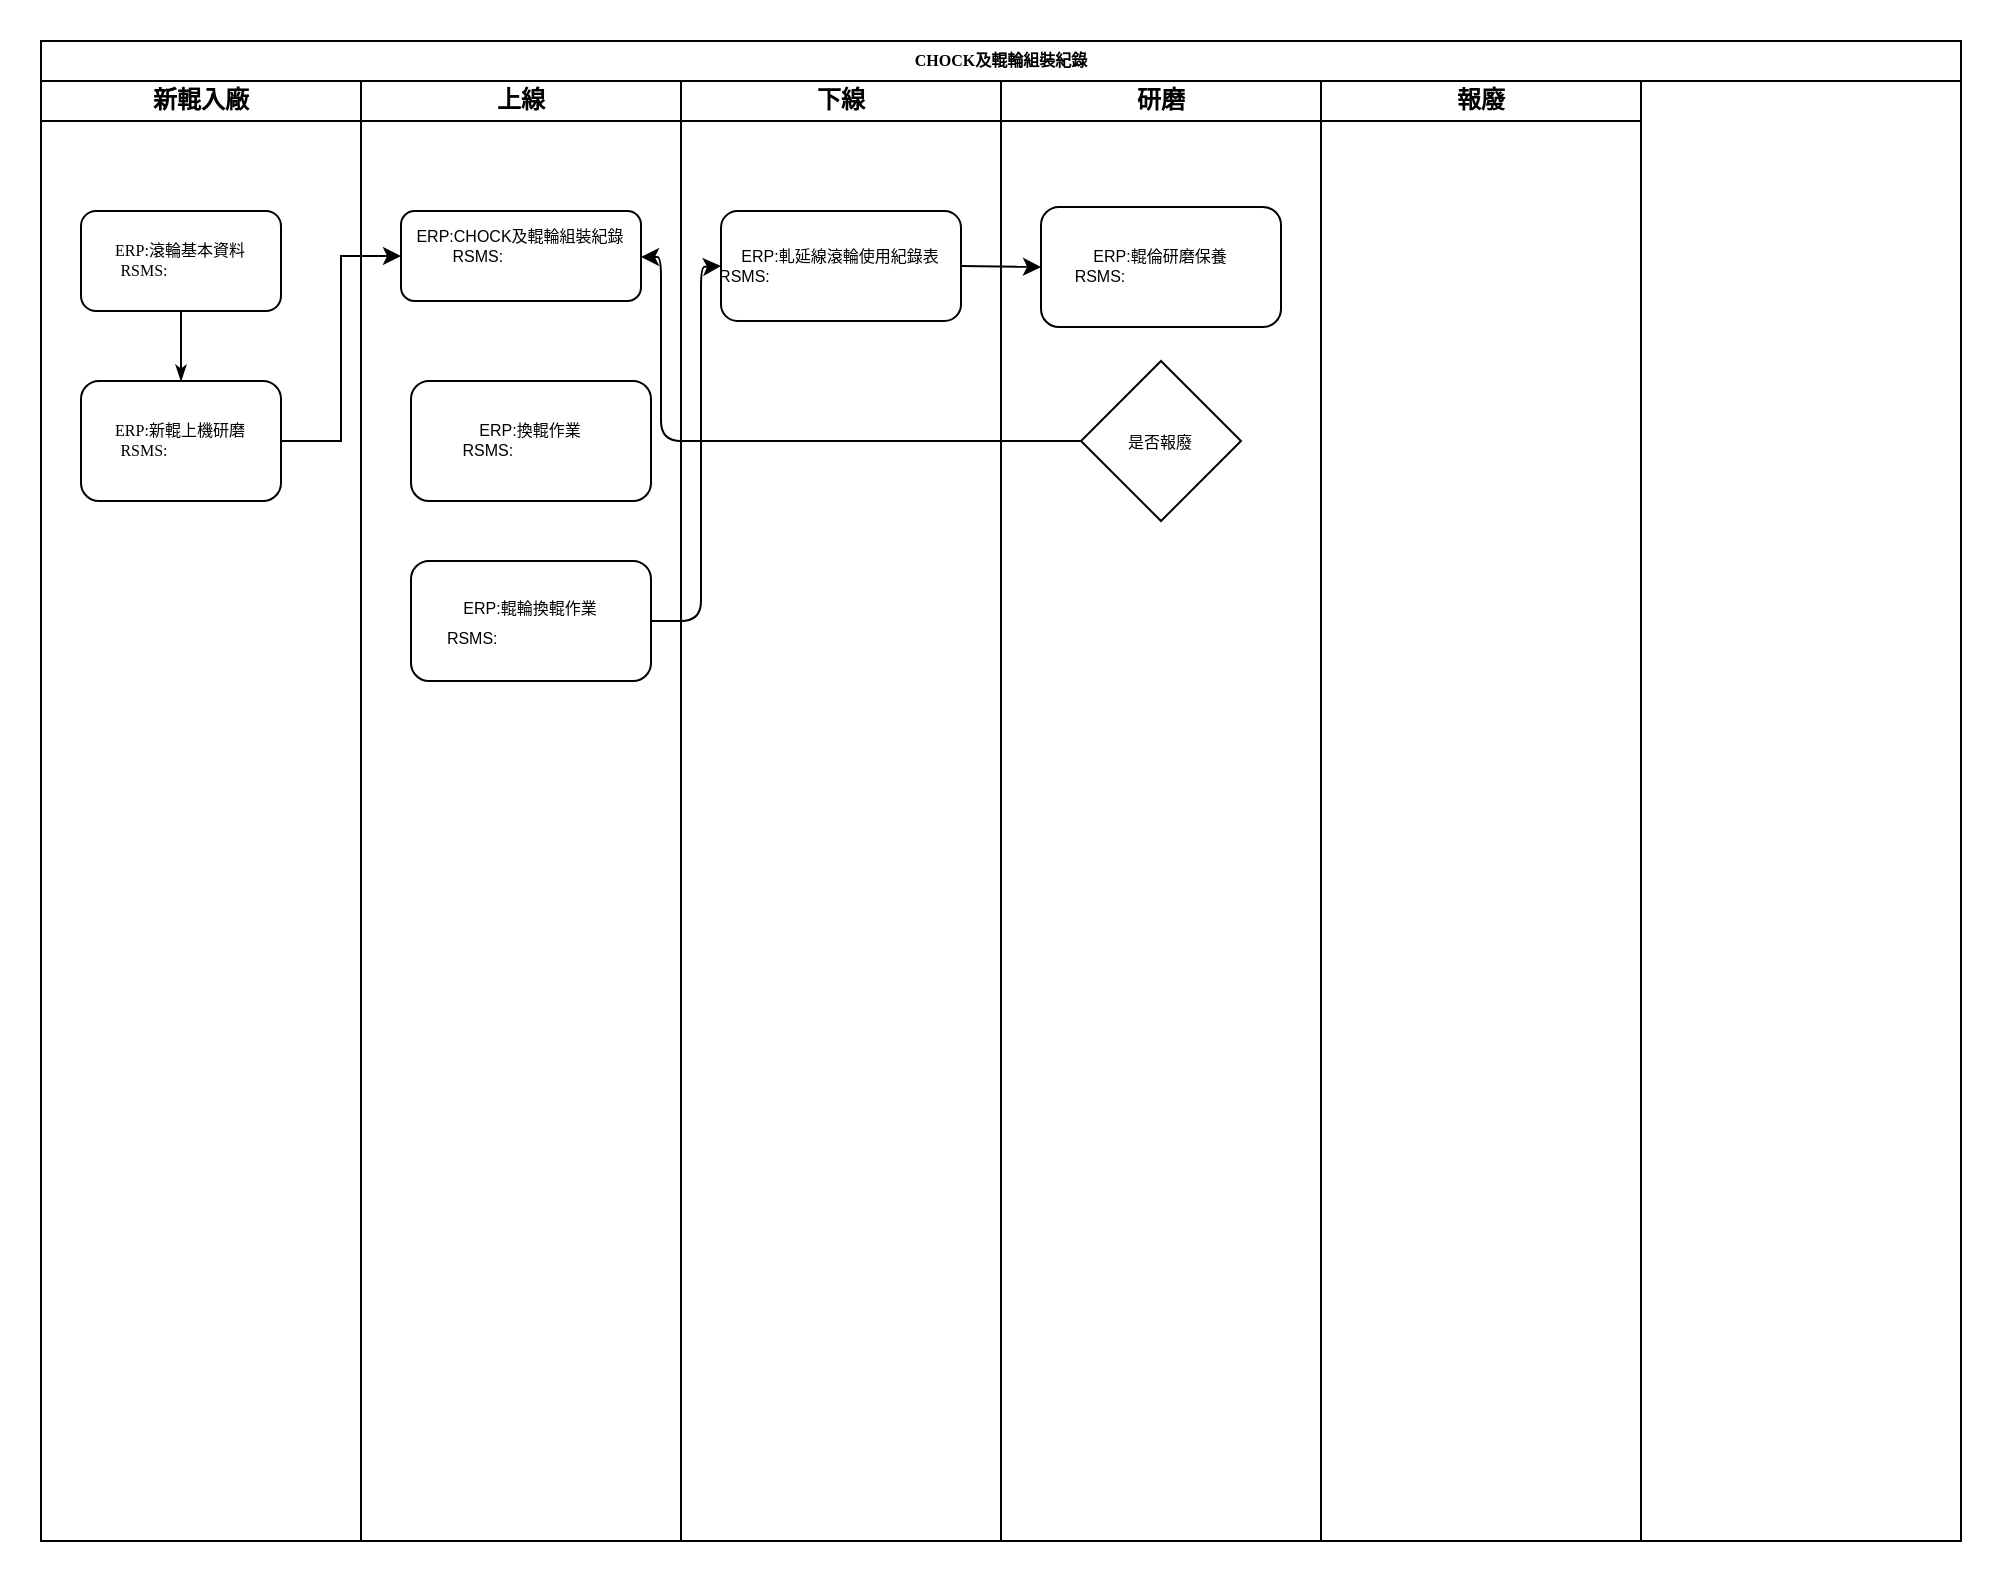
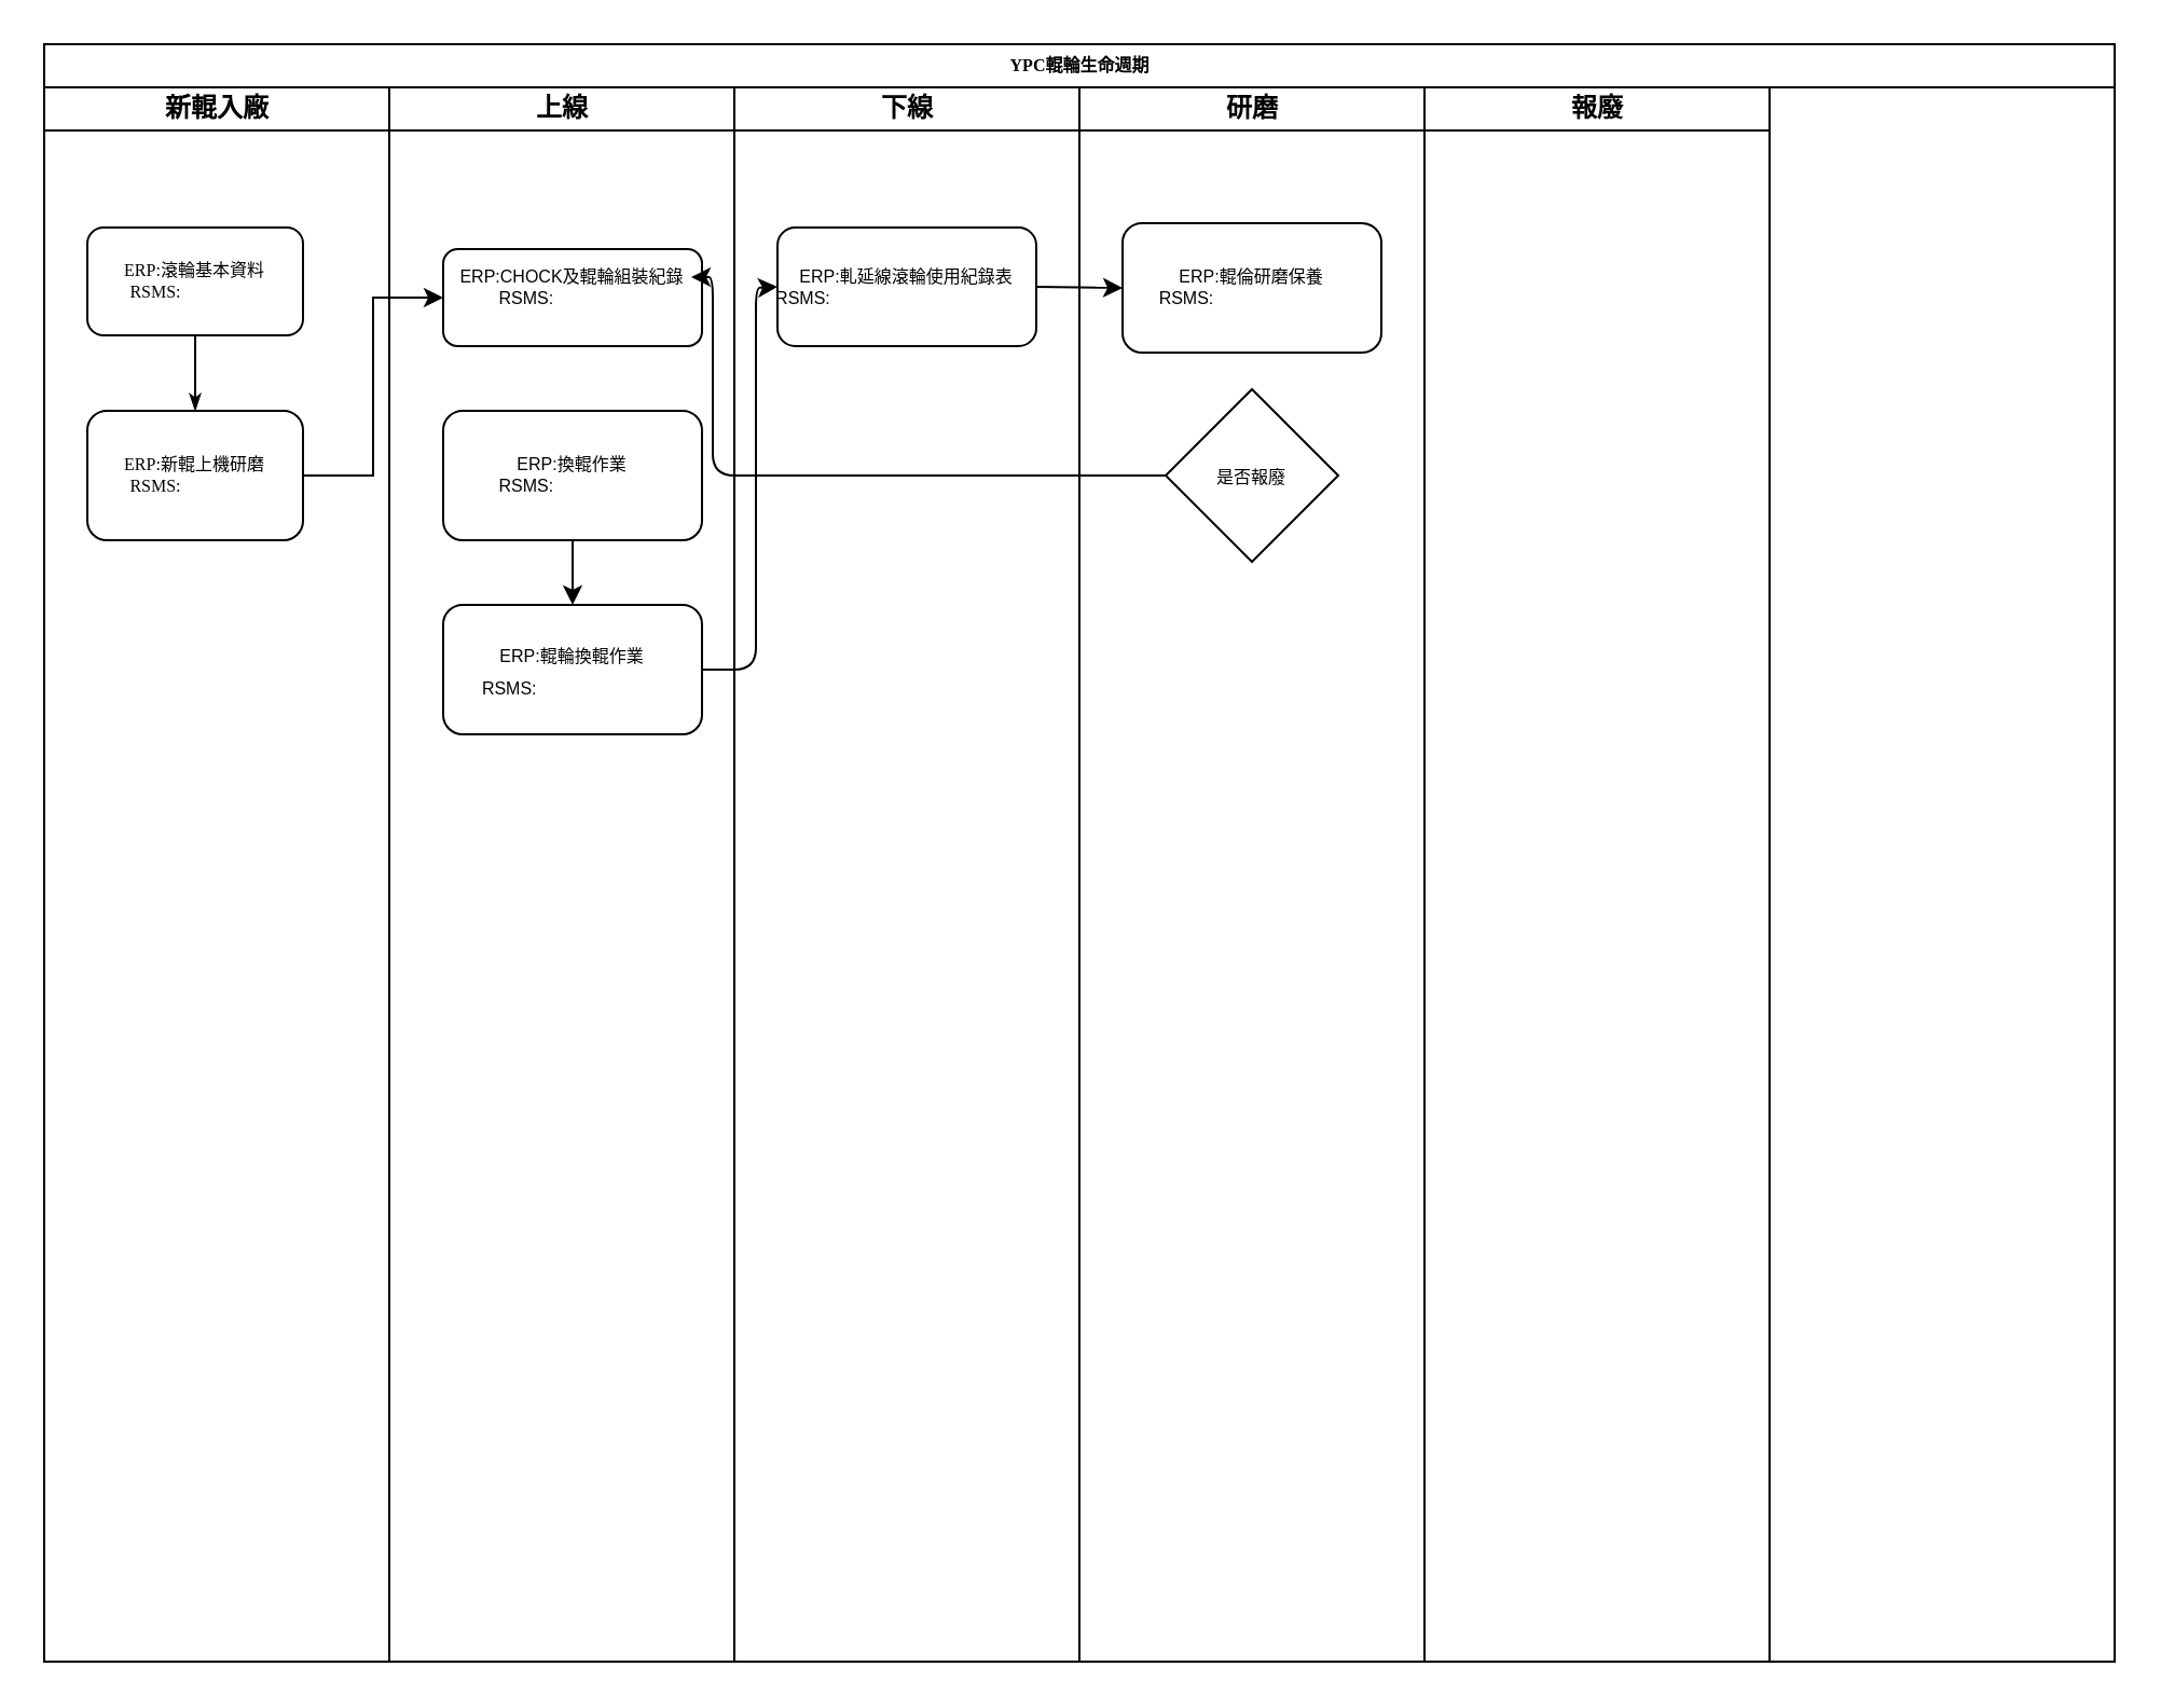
- <mxCell id="2" value="CHOCK及輥輪組裝紀錄" style="swimlane;html=1;childLayout=stackLayout;startSize=20;rounded=0;shadow=0;labelBackgroundColor=none;strokeWidth=1;fontFamily=Verdana;fontSize=8;align=center;" parent="1" vertex="1"><mxGeometry x="20" y="20" width="960" height="750" as="geometry" /></mxCell>
+ <mxCell id="2" value="YPC輥輪生命週期" style="swimlane;html=1;childLayout=stackLayout;startSize=20;rounded=0;shadow=0;labelBackgroundColor=none;strokeWidth=1;fontFamily=Verdana;fontSize=8;align=center;" parent="1" vertex="1"><mxGeometry x="20" y="20" width="960" height="750" as="geometry" /></mxCell>
- <mxCell id="8" value="&lt;div style=&quot;font-size: 8px&quot;&gt;&lt;font style=&quot;font-size: 8px&quot;&gt;ERP:CHOCK及輥輪組裝紀錄&lt;/font&gt;&lt;/div&gt;&lt;div style=&quot;font-size: 8px&quot;&gt;&lt;font style=&quot;font-size: 8px&quot;&gt;&amp;nbsp; RSMS:&lt;/font&gt;&lt;font style=&quot;font-size: 8px&quot;&gt; &amp;nbsp; &amp;nbsp; &amp;nbsp; &amp;nbsp; &amp;nbsp; &amp;nbsp; &amp;nbsp; &amp;nbsp; &amp;nbsp; &amp;nbsp;&amp;nbsp; &amp;nbsp;&amp;nbsp;&amp;nbsp;&amp;nbsp;&amp;nbsp;&amp;nbsp;&amp;nbsp;&amp;nbsp;&amp;nbsp;&amp;nbsp;&amp;nbsp;&amp;nbsp;&amp;nbsp;&amp;nbsp;&amp;nbsp;&amp;nbsp;&amp;nbsp;&amp;nbsp;&amp;nbsp;&amp;nbsp;&amp;nbsp;&amp;nbsp;&amp;nbsp;&amp;nbsp;&amp;nbsp;&amp;nbsp; &lt;br&gt;&lt;/font&gt;&lt;/div&gt;" style="rounded=1;whiteSpace=wrap;html=1;" vertex="1" parent="7"><mxGeometry x="20" y="65" width="120" height="45" as="geometry" /></mxCell>
+ <mxCell id="8" value="&lt;div style=&quot;font-size: 8px&quot;&gt;&lt;font style=&quot;font-size: 8px&quot;&gt;ERP:CHOCK及輥輪組裝紀錄&lt;/font&gt;&lt;/div&gt;&lt;div style=&quot;font-size: 8px&quot;&gt;&lt;font style=&quot;font-size: 8px&quot;&gt;&amp;nbsp; RSMS:&lt;/font&gt;&lt;font style=&quot;font-size: 8px&quot;&gt; &amp;nbsp; &amp;nbsp; &amp;nbsp; &amp;nbsp; &amp;nbsp; &amp;nbsp; &amp;nbsp; &amp;nbsp; &amp;nbsp; &amp;nbsp;&amp;nbsp; &amp;nbsp;&amp;nbsp;&amp;nbsp;&amp;nbsp;&amp;nbsp;&amp;nbsp;&amp;nbsp;&amp;nbsp;&amp;nbsp;&amp;nbsp;&amp;nbsp;&amp;nbsp;&amp;nbsp;&amp;nbsp;&amp;nbsp;&amp;nbsp;&amp;nbsp;&amp;nbsp;&amp;nbsp;&amp;nbsp;&amp;nbsp;&amp;nbsp;&amp;nbsp;&amp;nbsp;&amp;nbsp;&amp;nbsp; &lt;br&gt;&lt;/font&gt;&lt;/div&gt;" style="rounded=1;whiteSpace=wrap;html=1;" vertex="1" parent="7"><mxGeometry x="25" y="75" width="120" height="45" as="geometry" /></mxCell>
+ <mxCell id="11" value="" style="endArrow=classic;html=1;exitX=0.5;exitY=1;exitDx=0;exitDy=0;entryX=0.5;entryY=0;entryDx=0;entryDy=0;" edge="1" parent="7" source="10" target="9"><mxGeometry width="50" height="50" relative="1" as="geometry"><mxPoint x="140" y="210" as="sourcePoint" /><mxPoint x="190" y="160" as="targetPoint" /></mxGeometry></mxCell>
